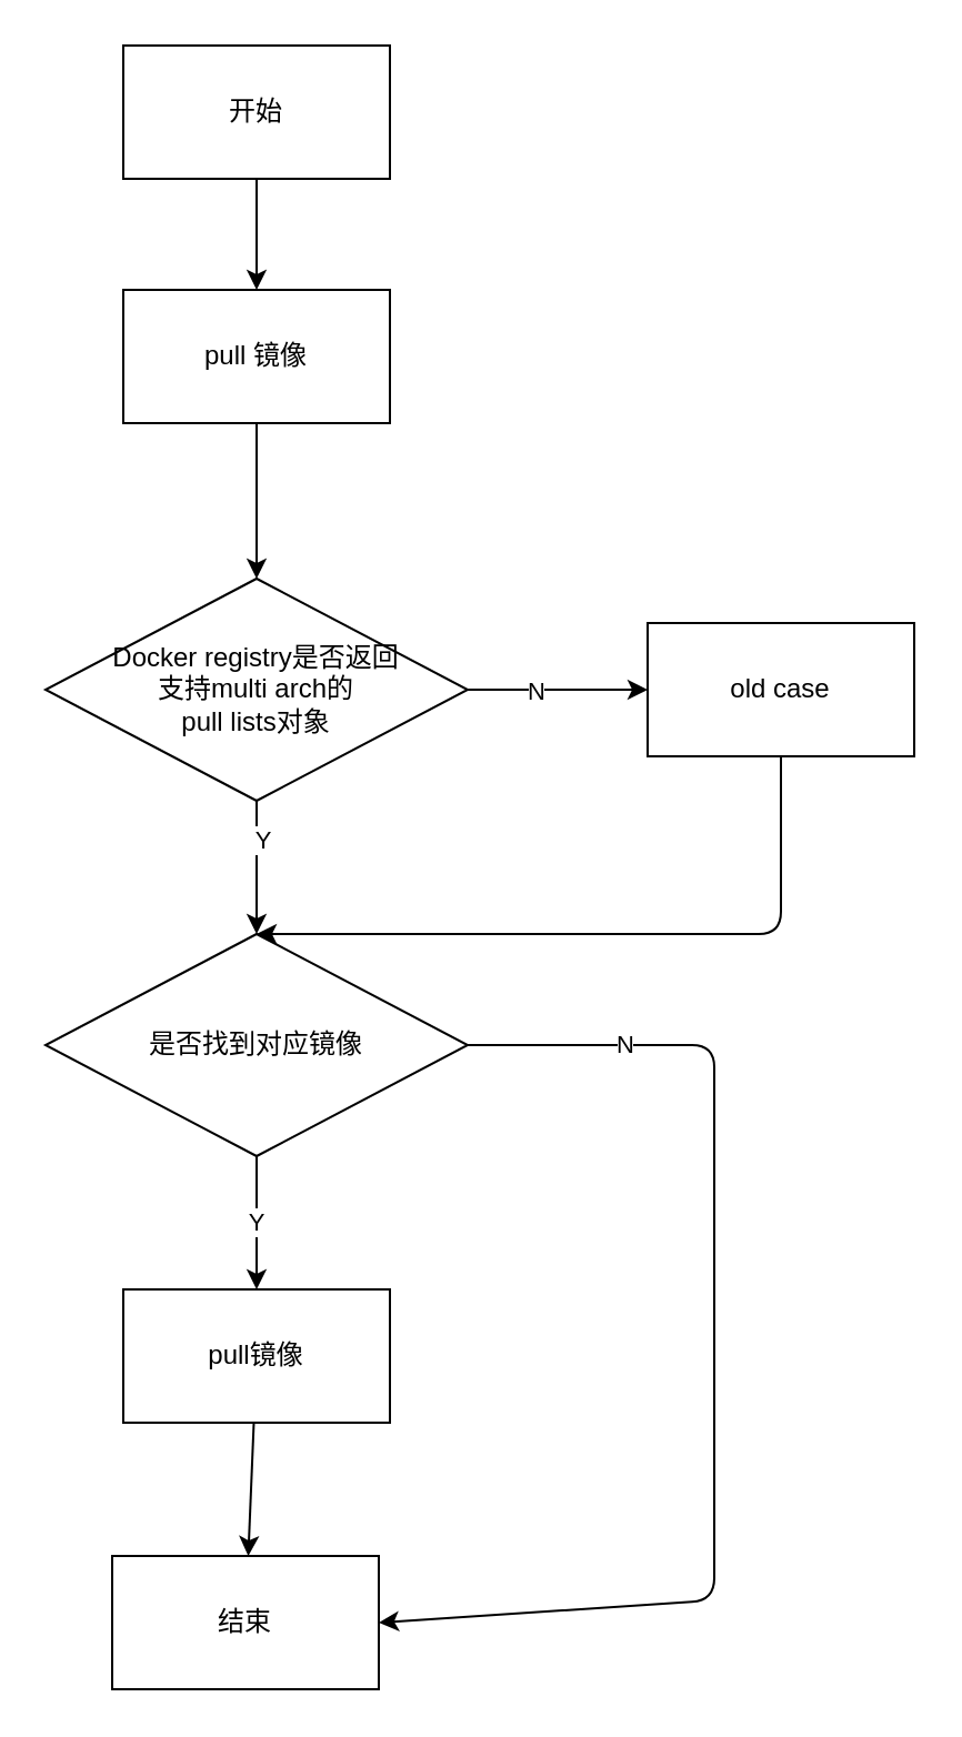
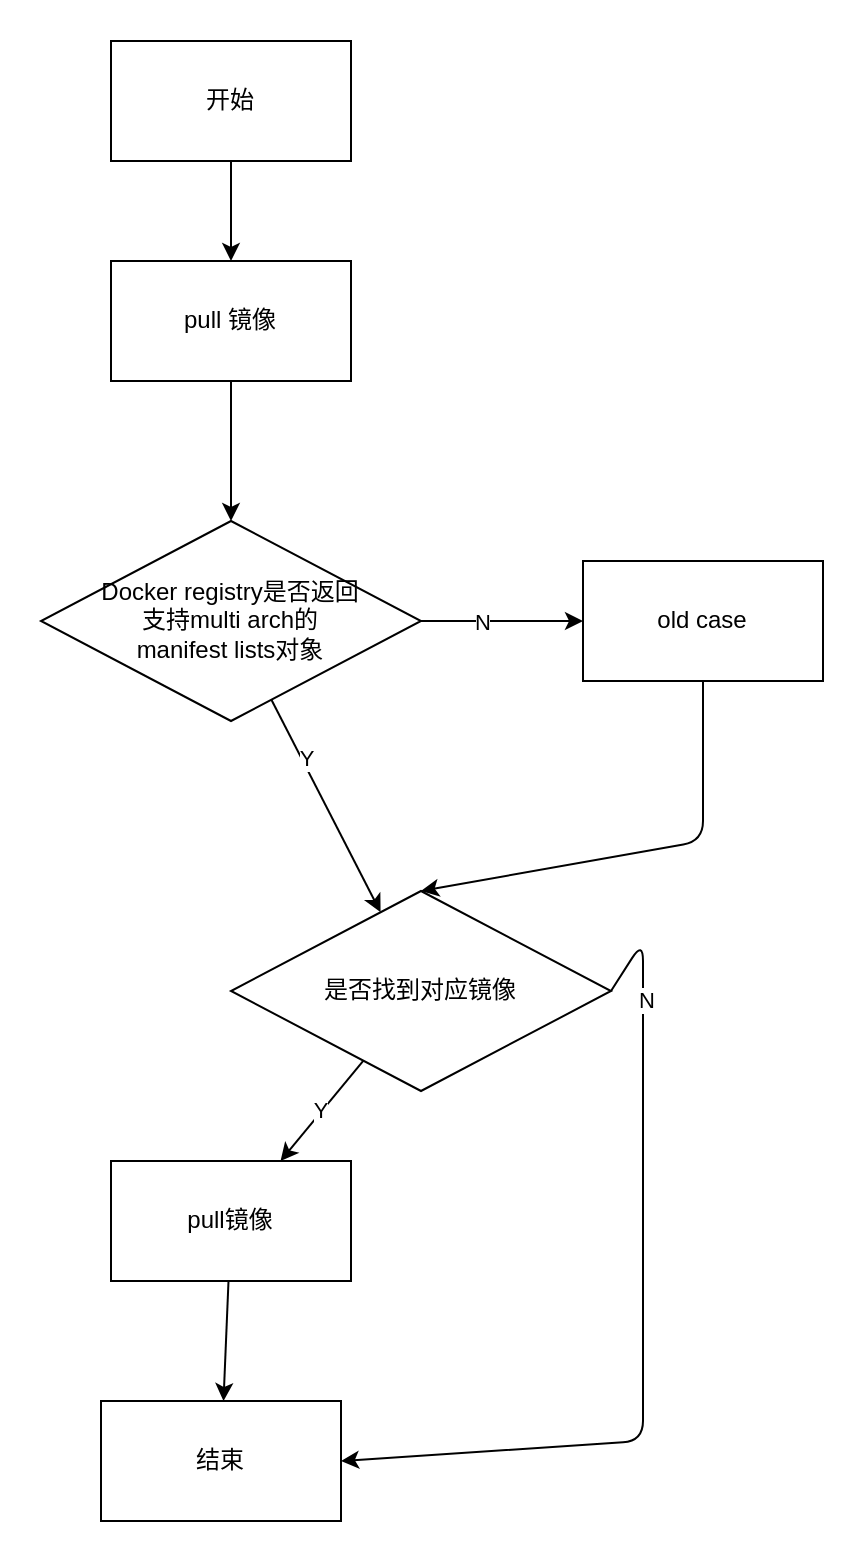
- <mxCell id="10" value="Docker registry是否返回&lt;br&gt;支持multi arch的&lt;br&gt;pull lists对象" style="rhombus;whiteSpace=wrap;html=1;rounded=0;" vertex="1" parent="1"><mxGeometry x="20" y="260" width="190" height="100" as="geometry" /></mxCell>
+ <mxCell id="10" value="Docker registry是否返回&lt;br&gt;支持multi arch的&lt;br&gt;manifest lists对象" style="rhombus;whiteSpace=wrap;html=1;rounded=0;" vertex="1" parent="1"><mxGeometry x="20" y="260" width="190" height="100" as="geometry" /></mxCell>
- <mxCell id="14" value="是否找到对应镜像" style="rhombus;whiteSpace=wrap;html=1;rounded=0;" vertex="1" parent="1"><mxGeometry x="20" y="420" width="190" height="100" as="geometry" /></mxCell>
+ <mxCell id="14" value="是否找到对应镜像" style="rhombus;whiteSpace=wrap;html=1;rounded=0;" vertex="1" parent="1"><mxGeometry x="115" y="445" width="190" height="100" as="geometry" /></mxCell>
